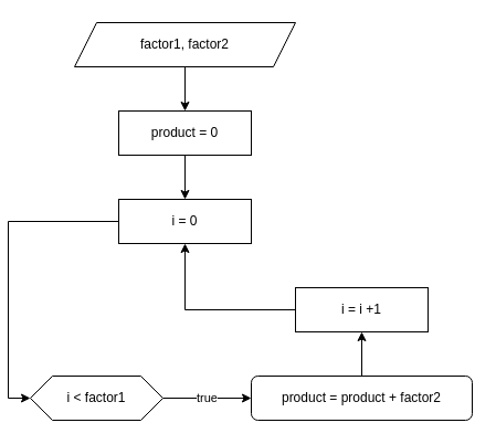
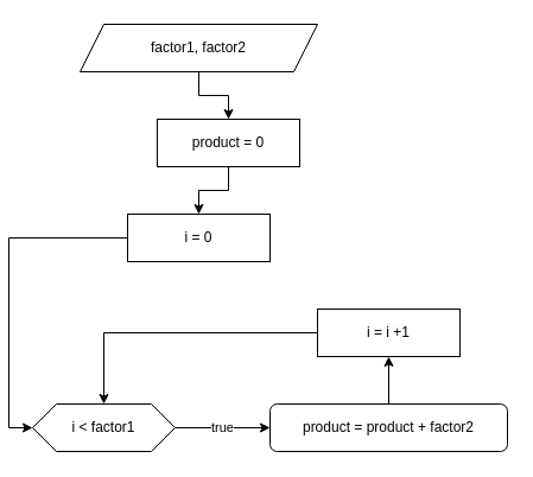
- <mxCell id="7" value="product = 0" style="rounded=0;whiteSpace=wrap;html=1;" vertex="1" parent="1"><mxGeometry x="100" y="100" width="120" height="40" as="geometry" /></mxCell>
+ <mxCell id="7" value="product = 0" style="rounded=0;whiteSpace=wrap;html=1;" vertex="1" parent="1"><mxGeometry x="125" y="100" width="120" height="40" as="geometry" /></mxCell>
- <mxCell id="10" style="edgeStyle=orthogonalEdgeStyle;rounded=0;orthogonalLoop=1;jettySize=auto;html=1;exitX=0;exitY=0.5;exitDx=0;exitDy=0;" edge="1" parent="1" source="11" target="5"><mxGeometry relative="1" as="geometry" /></mxCell>
+ <mxCell id="10" style="edgeStyle=orthogonalEdgeStyle;rounded=0;orthogonalLoop=1;jettySize=auto;html=1;exitX=0;exitY=0.5;exitDx=0;exitDy=0;entryX=0.5;entryY=0;entryDx=0;entryDy=0;" edge="1" parent="1" source="11" target="9"><mxGeometry relative="1" as="geometry" /></mxCell>
